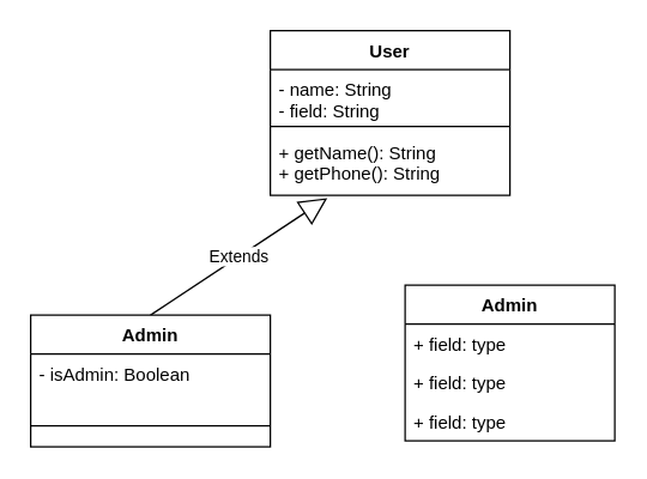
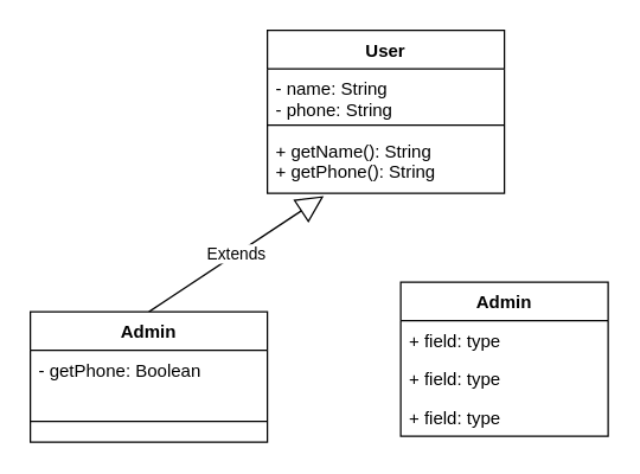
- <mxCell id="3" value="- name: String&#10;- field: String" style="text;strokeColor=none;fillColor=none;align=left;verticalAlign=top;spacingLeft=4;spacingRight=4;overflow=hidden;rotatable=0;points=[[0,0.5],[1,0.5]];portConstraint=eastwest;" parent="2" vertex="1"><mxGeometry y="26" width="160" height="34" as="geometry" /></mxCell>
+ <mxCell id="3" value="- name: String&#10;- phone: String" style="text;strokeColor=none;fillColor=none;align=left;verticalAlign=top;spacingLeft=4;spacingRight=4;overflow=hidden;rotatable=0;points=[[0,0.5],[1,0.5]];portConstraint=eastwest;" parent="2" vertex="1"><mxGeometry y="26" width="160" height="34" as="geometry" /></mxCell>
- <mxCell id="8" value="- isAdmin: Boolean" style="text;strokeColor=none;fillColor=none;align=left;verticalAlign=top;spacingLeft=4;spacingRight=4;overflow=hidden;rotatable=0;points=[[0,0.5],[1,0.5]];portConstraint=eastwest;" parent="7" vertex="1"><mxGeometry y="26" width="160" height="34" as="geometry" /></mxCell>
+ <mxCell id="8" value="- getPhone: Boolean" style="text;strokeColor=none;fillColor=none;align=left;verticalAlign=top;spacingLeft=4;spacingRight=4;overflow=hidden;rotatable=0;points=[[0,0.5],[1,0.5]];portConstraint=eastwest;" parent="7" vertex="1"><mxGeometry y="26" width="160" height="34" as="geometry" /></mxCell>
